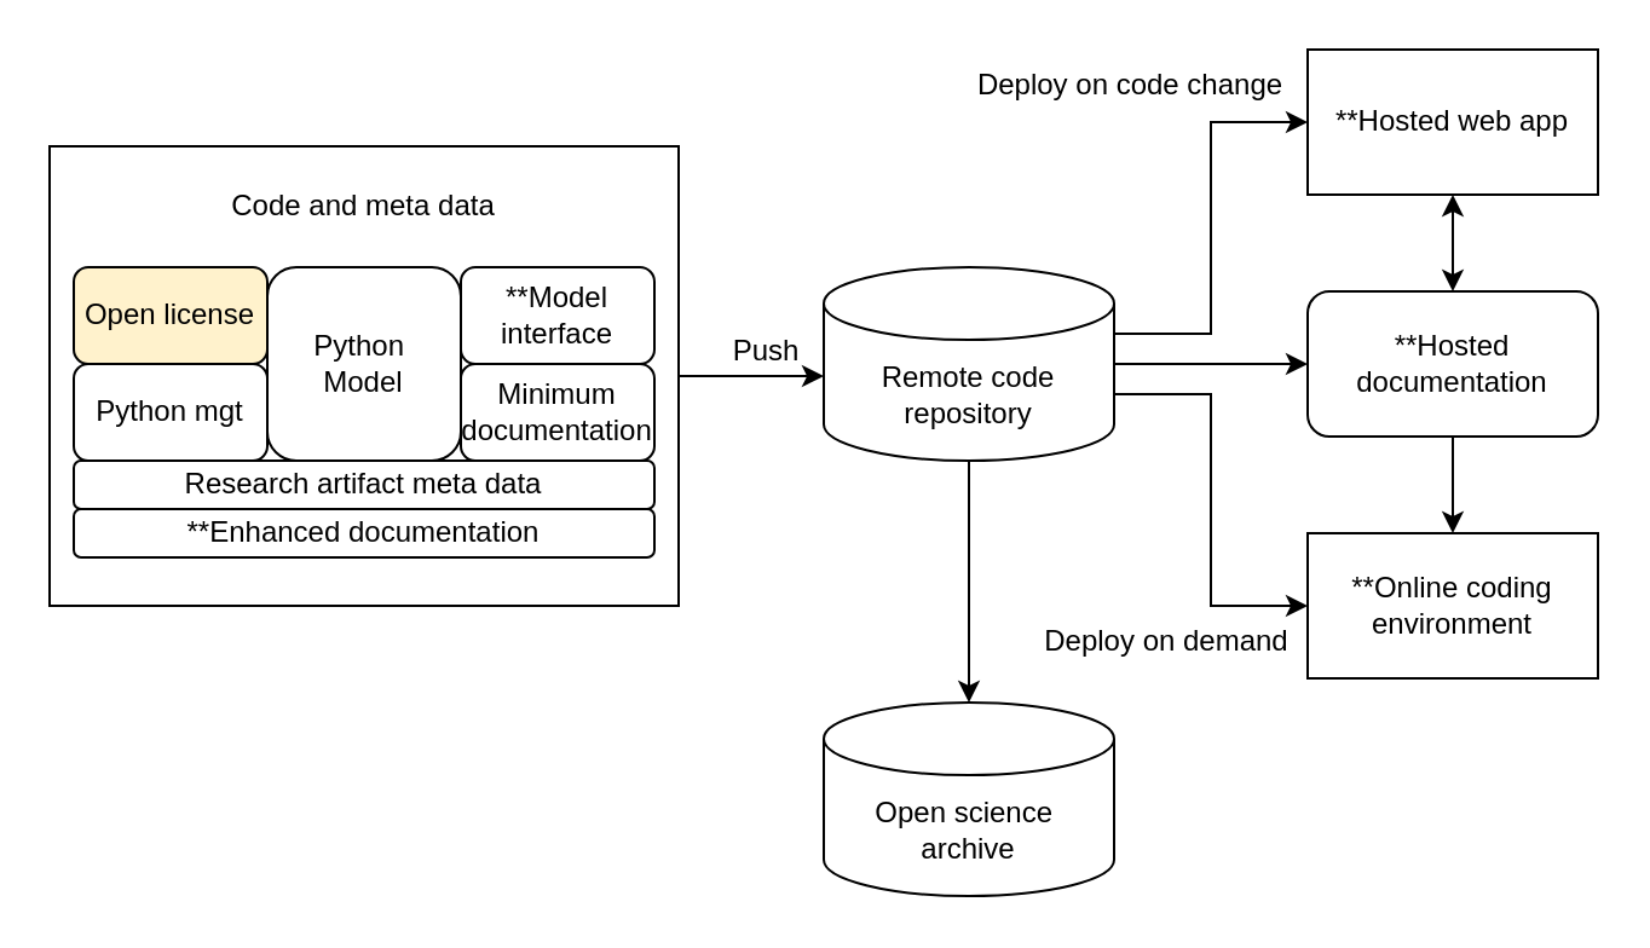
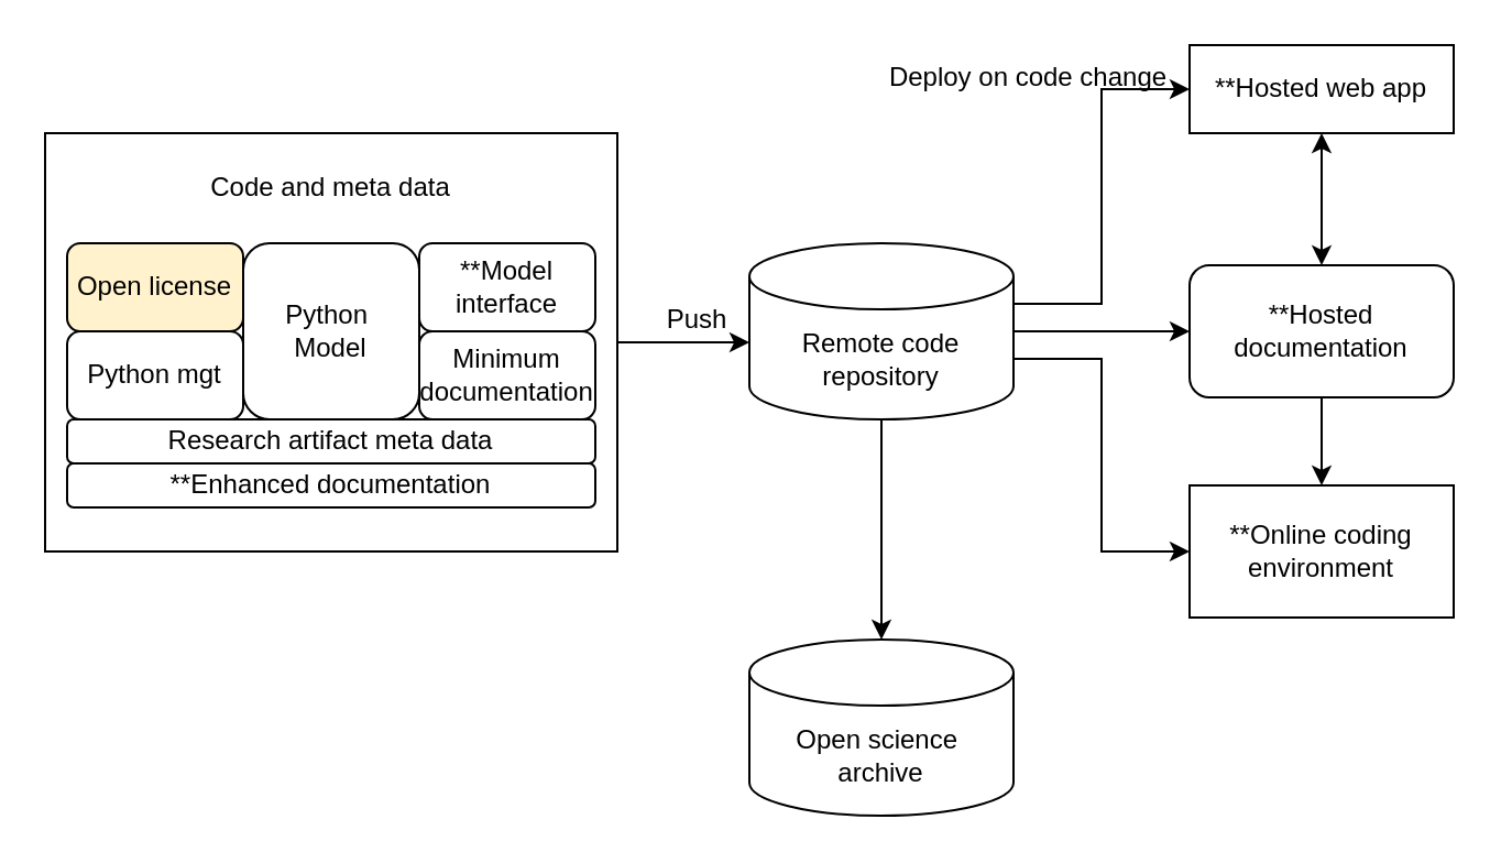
- <mxCell id="16" value="**Hosted web app" style="rounded=0;whiteSpace=wrap;html=1;" parent="1" vertex="1"><mxGeometry x="540" y="20" width="120" height="60" as="geometry" /></mxCell>
+ <mxCell id="16" value="**Hosted web app" style="rounded=0;whiteSpace=wrap;html=1;" parent="1" vertex="1"><mxGeometry x="540" y="20" width="120" height="40" as="geometry" /></mxCell>
- <mxCell id="24" value="Deploy on demand" style="text;strokeColor=none;align=center;fillColor=none;html=1;verticalAlign=middle;whiteSpace=wrap;rounded=0;" parent="1" vertex="1"><mxGeometry x="430" y="250" width="104" height="30" as="geometry" /></mxCell>
